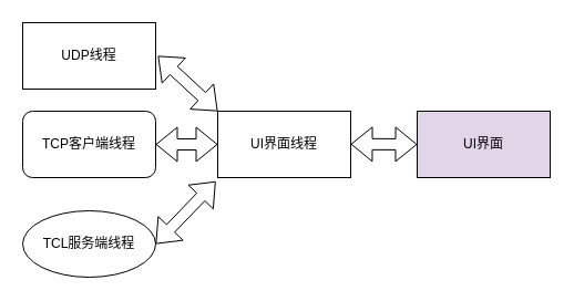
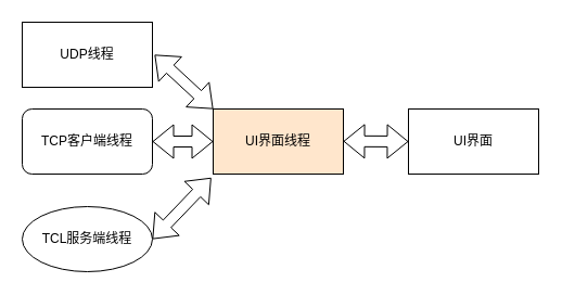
- <mxCell id="2" value="UI界面线程" style="rounded=0;whiteSpace=wrap;html=1;" vertex="1" parent="1"><mxGeometry x="196" y="100" width="120" height="60" as="geometry" /></mxCell>
+ <mxCell id="2" value="UI界面线程" style="rounded=0;whiteSpace=wrap;html=1;fillColor=#ffe6cc;" vertex="1" parent="1"><mxGeometry x="196" y="100" width="120" height="60" as="geometry" /></mxCell>
- <mxCell id="6" value="UI界面" style="rounded=0;whiteSpace=wrap;html=1;fillColor=#e1d5e7;" vertex="1" parent="1"><mxGeometry x="376" y="100" width="120" height="60" as="geometry" /></mxCell>
+ <mxCell id="6" value="UI界面" style="rounded=0;whiteSpace=wrap;html=1;" vertex="1" parent="1"><mxGeometry x="376" y="100" width="120" height="60" as="geometry" /></mxCell>
